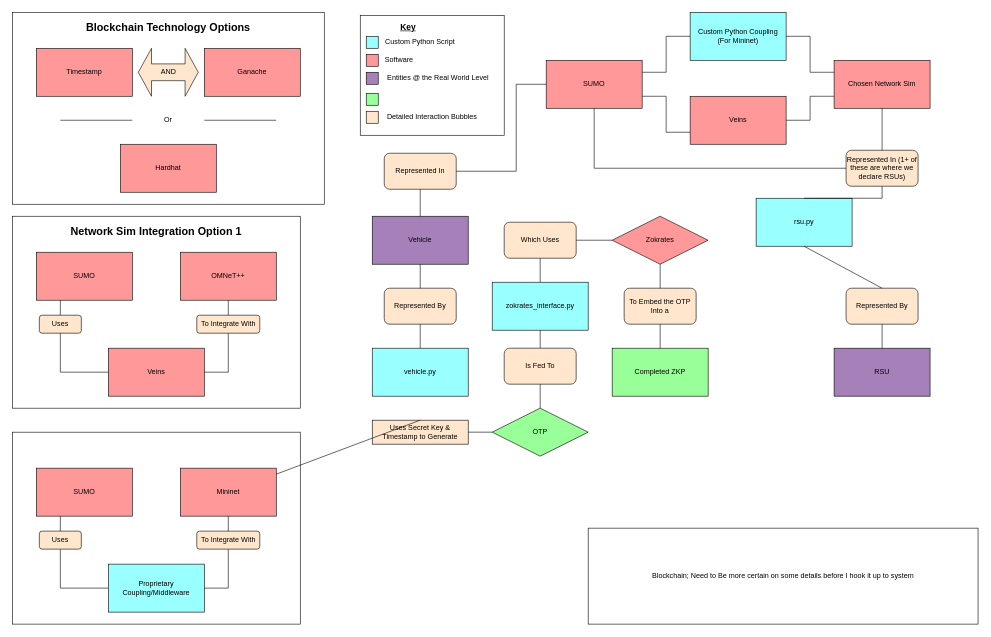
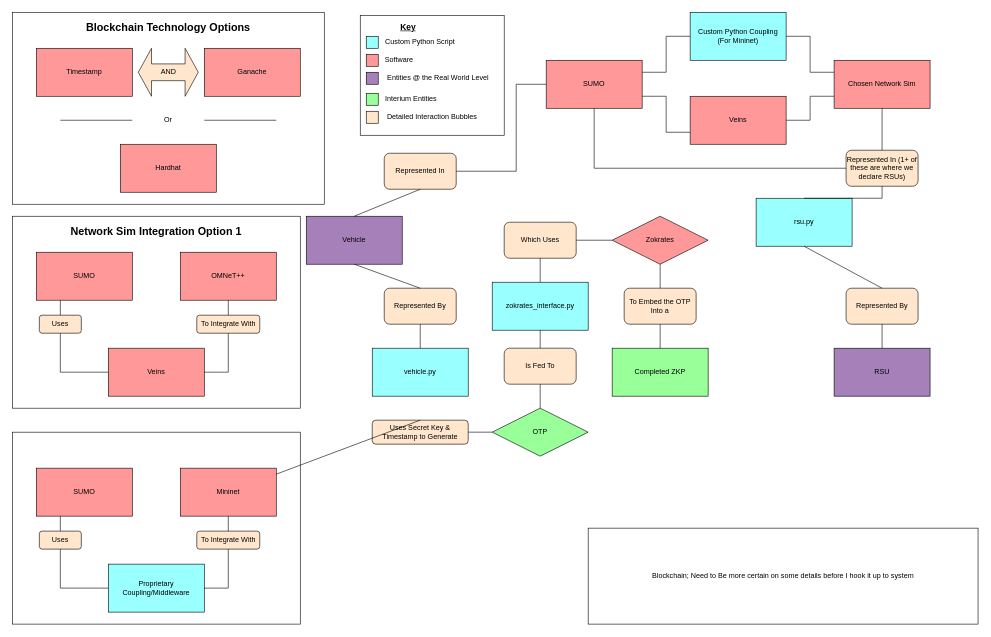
+ <mxCell id="84" value="Interium Entities" style="text;html=1;align=center;verticalAlign=middle;whiteSpace=wrap;rounded=0;" parent="1" vertex="1"><mxGeometry x="640" y="150" width="90" height="30" as="geometry" /></mxCell>
- <mxCell id="12" value="Vehicle" style="rounded=0;whiteSpace=wrap;html=1;fillColor=#A680B8;" parent="1" vertex="1"><mxGeometry x="620" y="360" width="160" height="80" as="geometry" /></mxCell>
+ <mxCell id="12" value="Vehicle" style="rounded=0;whiteSpace=wrap;html=1;fillColor=#A680B8;" parent="1" vertex="1"><mxGeometry x="510" y="360" width="160" height="80" as="geometry" /></mxCell>
- <mxCell id="49" value="Uses Secret Key &amp;amp; Timestamp to Generate" style="whiteSpace=wrap;html=1;fillColor=#FFE6CC;rounded=0;" parent="1" vertex="1"><mxGeometry x="620" y="700" width="160" height="40" as="geometry" /></mxCell>
+ <mxCell id="49" value="Uses Secret Key &amp;amp; Timestamp to Generate" style="rounded=1;whiteSpace=wrap;html=1;fillColor=#FFE6CC;" parent="1" vertex="1"><mxGeometry x="620" y="700" width="160" height="40" as="geometry" /></mxCell>
